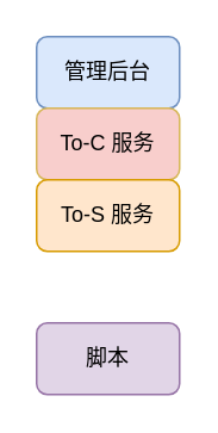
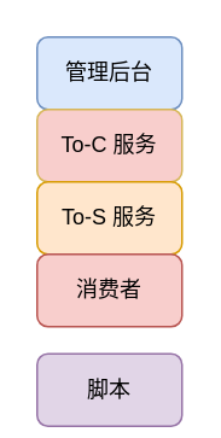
+ <mxCell id="5" value="消费者" style="rounded=1;whiteSpace=wrap;html=1;fillColor=#f8cecc;strokeColor=#b85450;" vertex="1" parent="1"><mxGeometry x="20" y="140" width="80" height="40" as="geometry" /></mxCell>
- <mxCell id="6" value="脚本" style="rounded=1;whiteSpace=wrap;html=1;fillColor=#e1d5e7;strokeColor=#9673a6;" vertex="1" parent="1"><mxGeometry x="20" y="180" width="80" height="40" as="geometry" /></mxCell>
+ <mxCell id="6" value="脚本" style="rounded=1;whiteSpace=wrap;html=1;fillColor=#e1d5e7;strokeColor=#9673a6;" vertex="1" parent="1"><mxGeometry x="20" y="195" width="80" height="40" as="geometry" /></mxCell>
